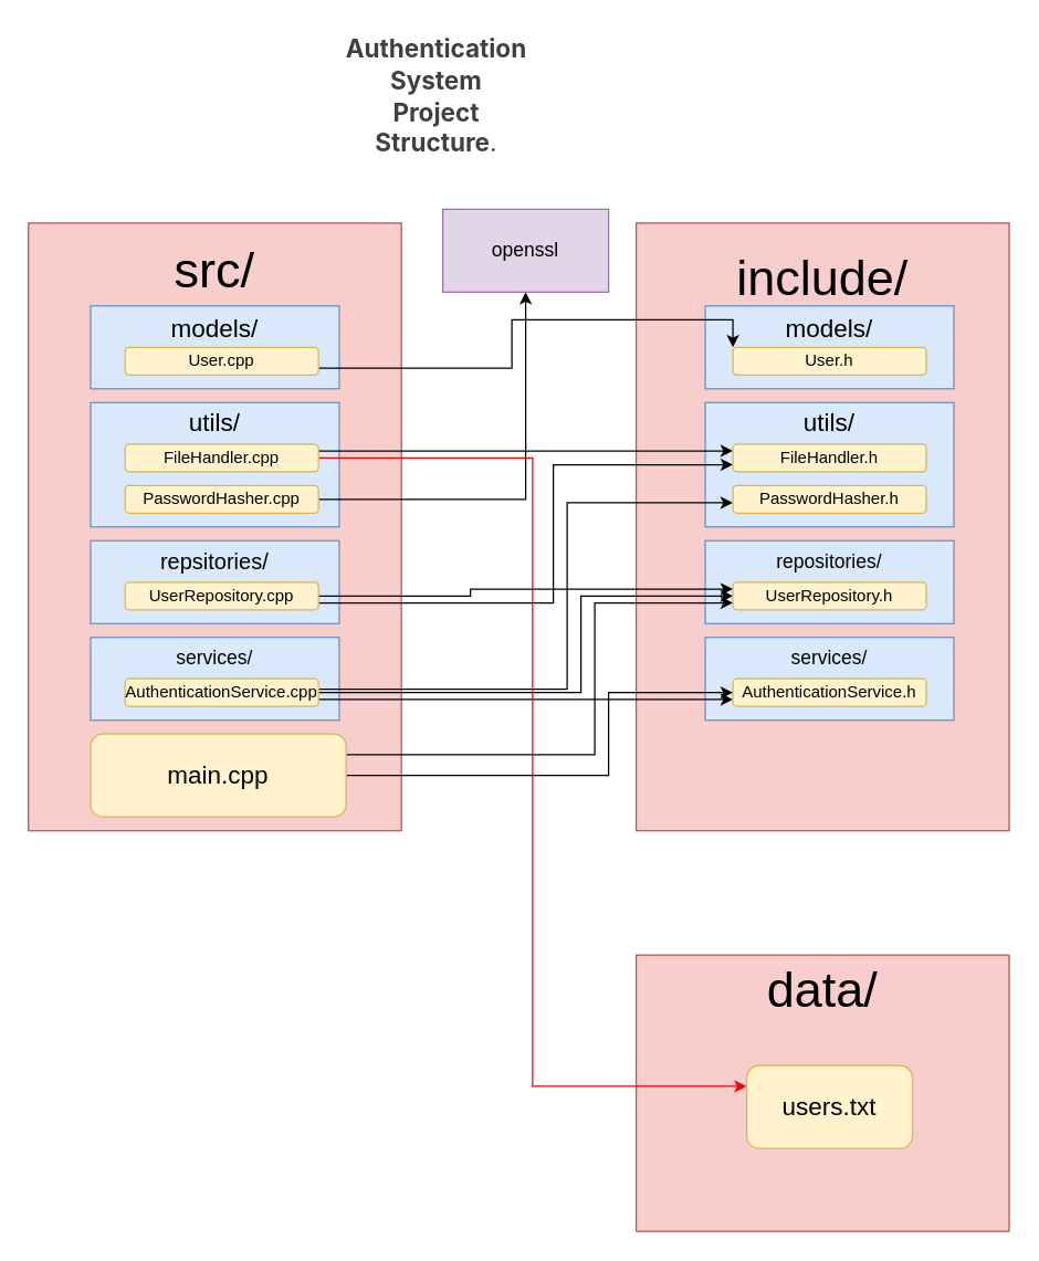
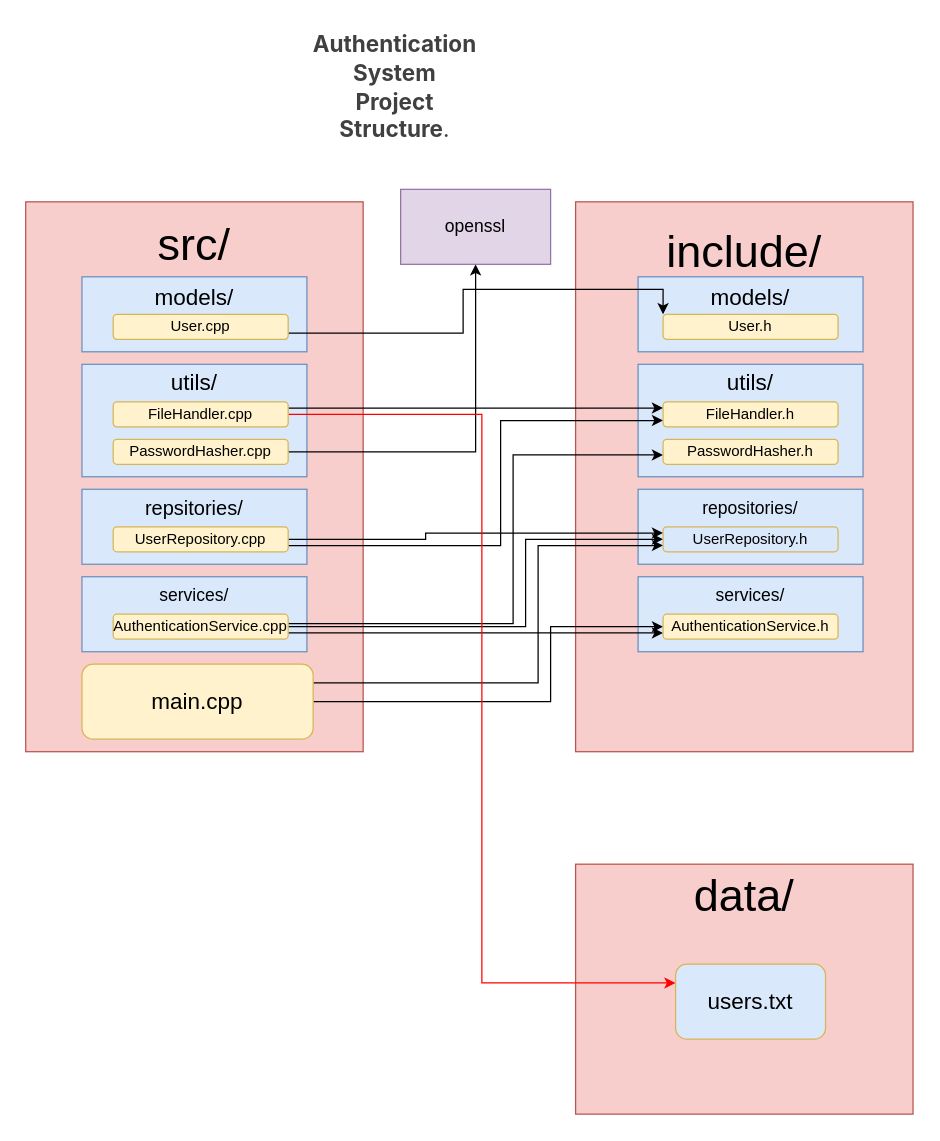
- <mxCell id="32" value="UserRepository.h" style="rounded=1;whiteSpace=wrap;html=1;fillColor=#fff2cc;strokeColor=#d6b656;" parent="1" vertex="1"><mxGeometry x="530" y="421" width="140" height="20" as="geometry" /></mxCell>
+ <mxCell id="32" value="UserRepository.h" style="rounded=1;whiteSpace=wrap;html=1;fillColor=#dae8fc;strokeColor=#d6b656;" parent="1" vertex="1"><mxGeometry x="530" y="421" width="140" height="20" as="geometry" /></mxCell>
- <mxCell id="36" value="&lt;font style=&quot;font-size: 18px;&quot;&gt;users.txt&lt;/font&gt;" style="rounded=1;whiteSpace=wrap;html=1;fillColor=#fff2cc;strokeColor=#d6b656;" parent="1" vertex="1"><mxGeometry x="540" y="771" width="120" height="60" as="geometry" /></mxCell>
+ <mxCell id="36" value="&lt;font style=&quot;font-size: 18px;&quot;&gt;users.txt&lt;/font&gt;" style="rounded=1;whiteSpace=wrap;html=1;fillColor=#dae8fc;strokeColor=#d6b656;" parent="1" vertex="1"><mxGeometry x="540" y="771" width="120" height="60" as="geometry" /></mxCell>
